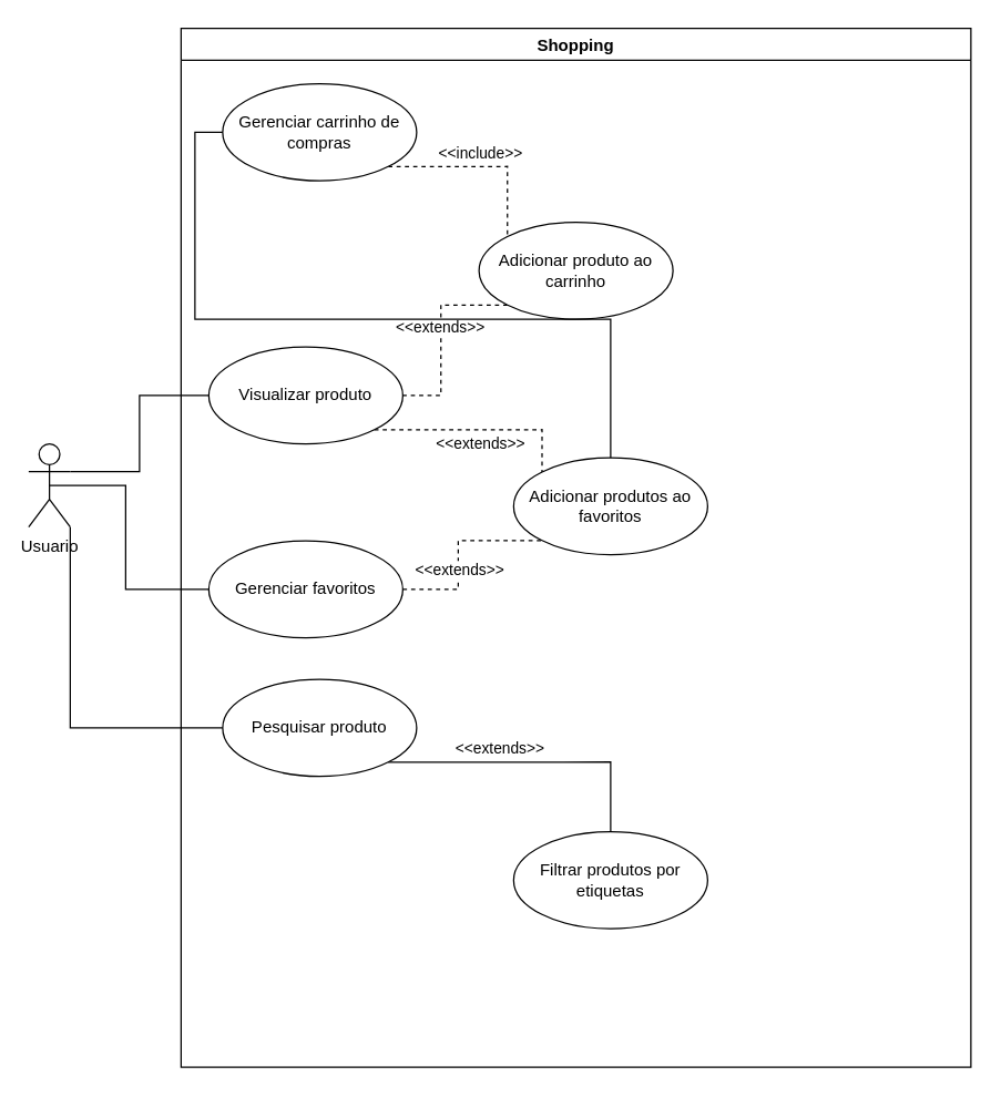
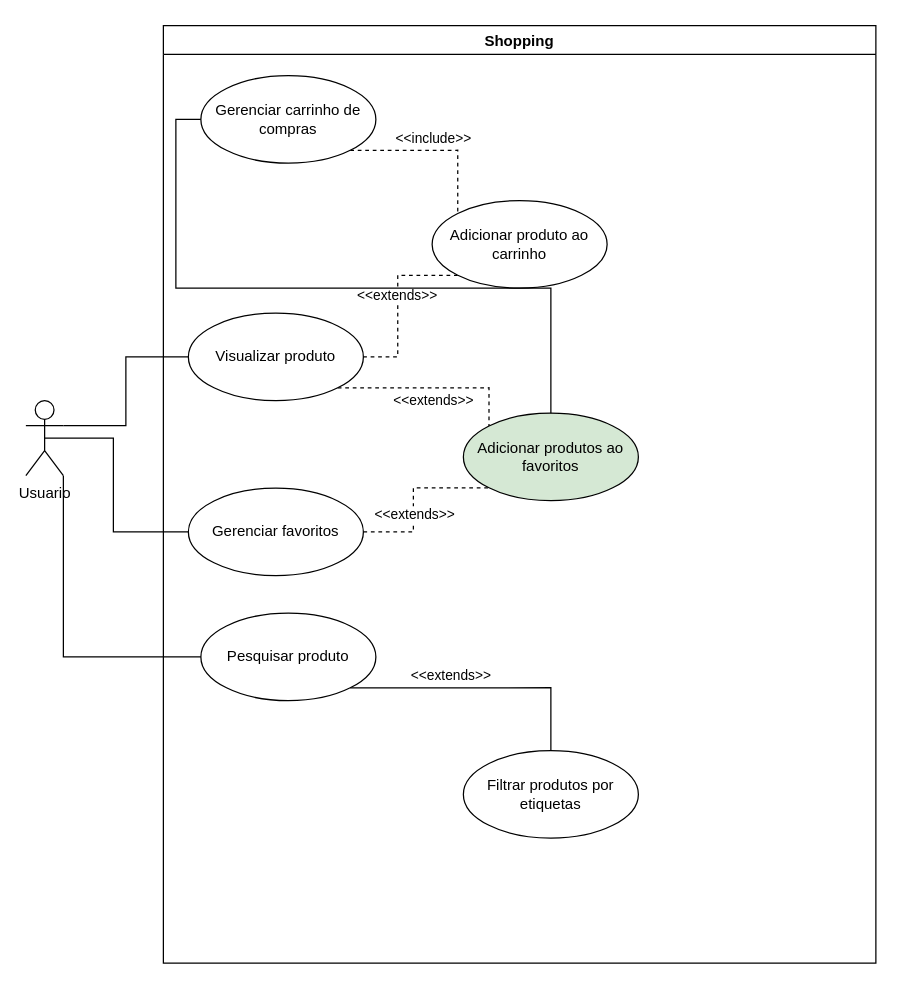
- <mxCell id="19" value="Adicionar produtos ao favoritos" style="ellipse;whiteSpace=wrap;html=1;" parent="2" vertex="1"><mxGeometry x="240" y="310" width="140" height="70" as="geometry" /></mxCell>
+ <mxCell id="19" value="Adicionar produtos ao favoritos" style="ellipse;whiteSpace=wrap;html=1;fillColor=#d5e8d4;" parent="2" vertex="1"><mxGeometry x="240" y="310" width="140" height="70" as="geometry" /></mxCell>
